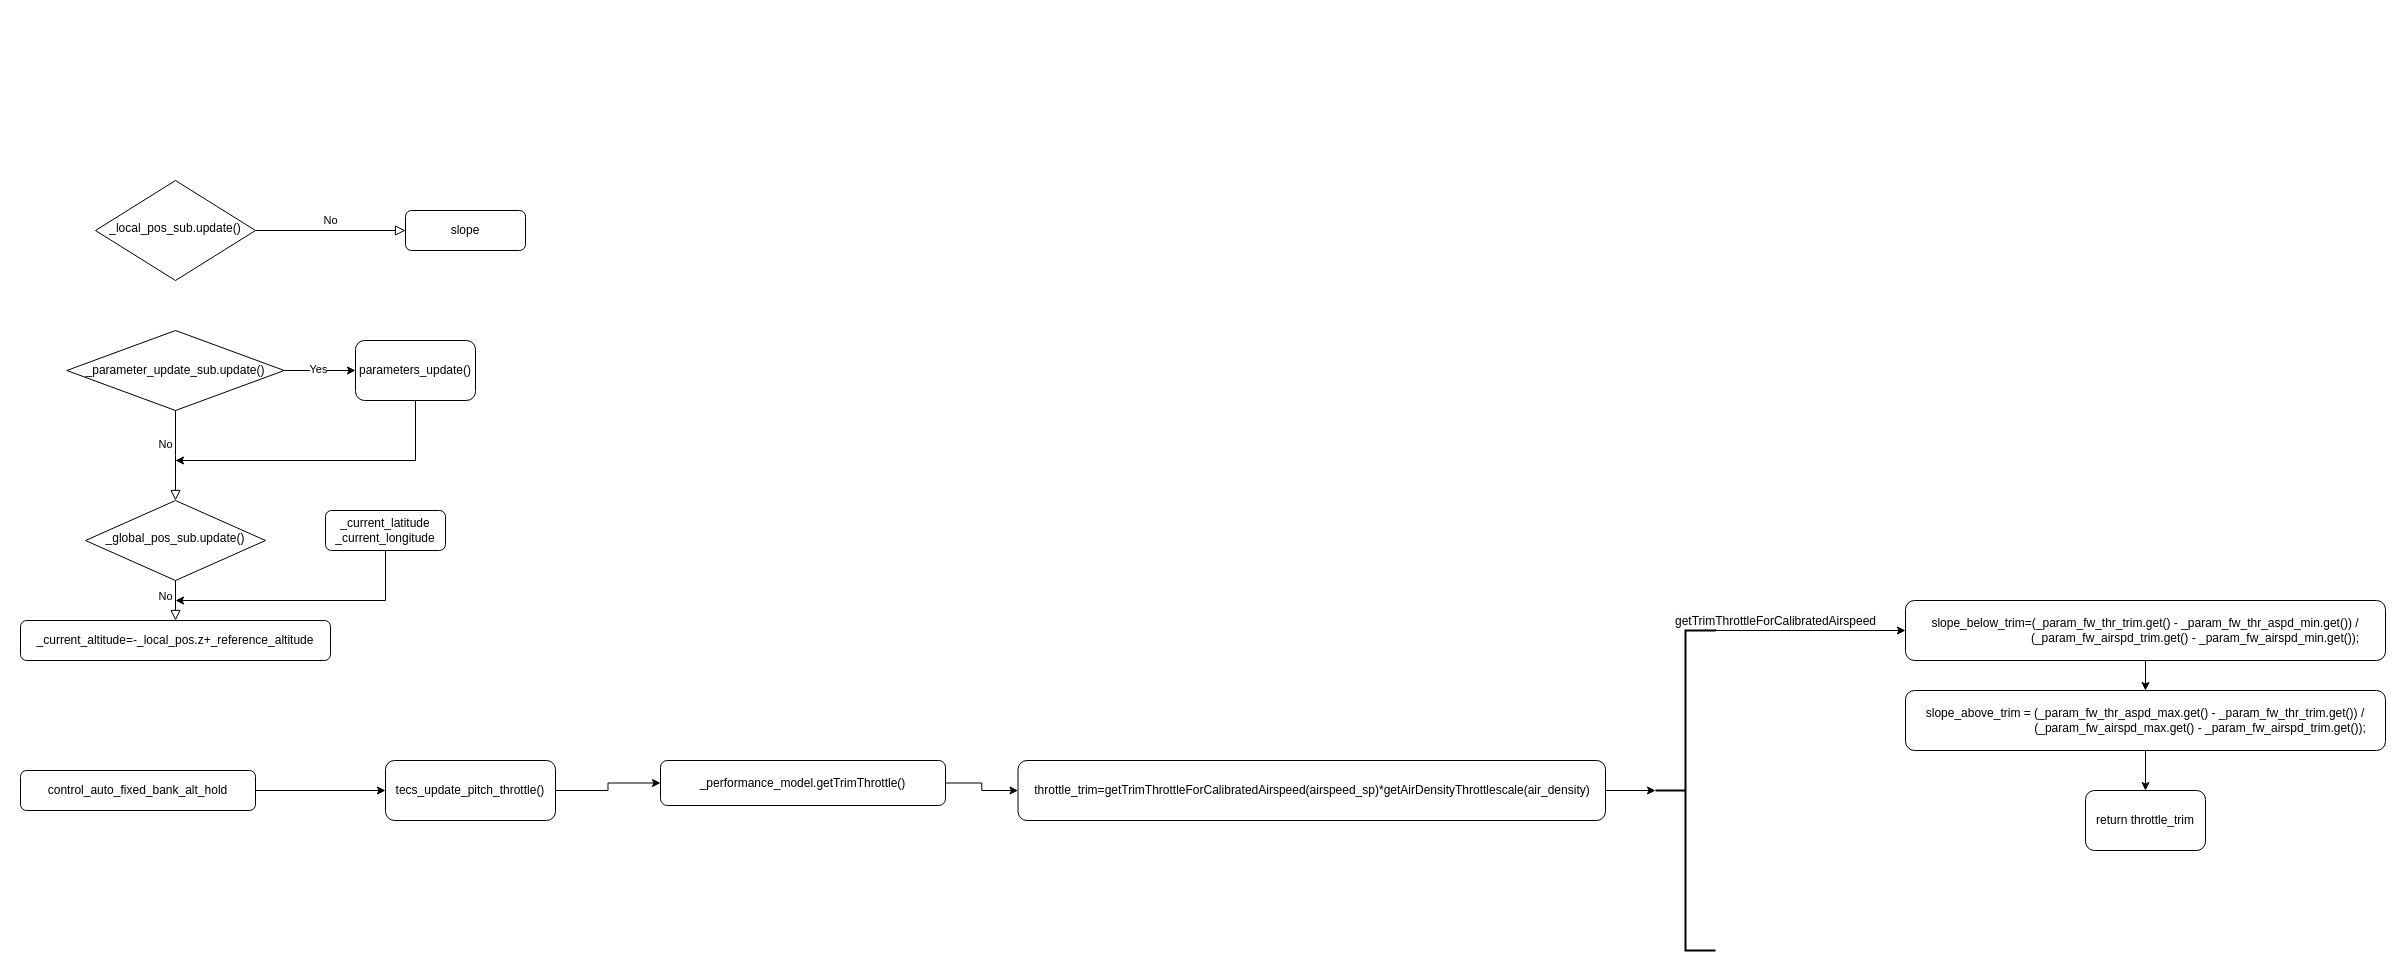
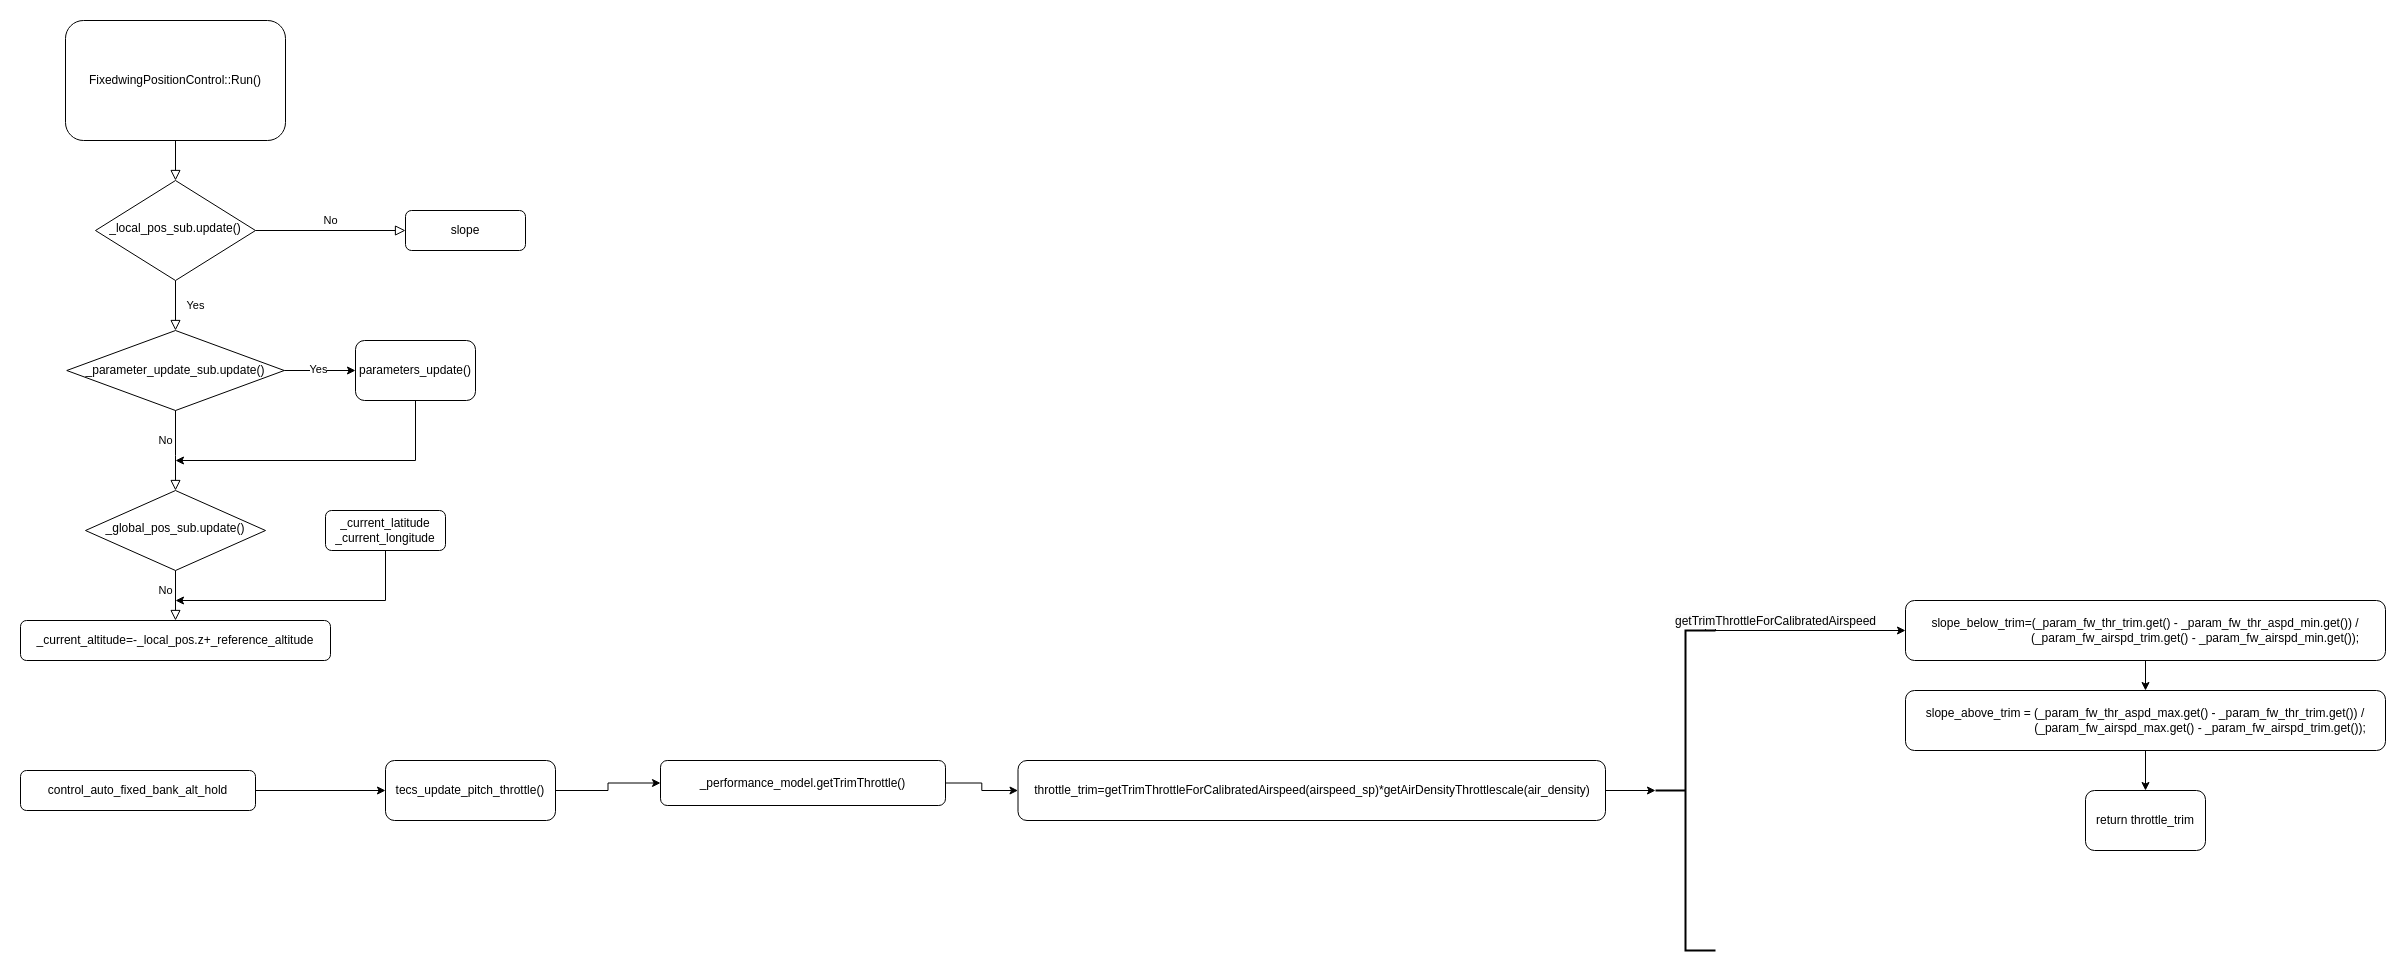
+ <mxCell id="3" value="FixedwingPositionControl::Run()" style="rounded=1;whiteSpace=wrap;html=1;fontSize=12;glass=0;strokeWidth=1;shadow=0;direction=south;" parent="1" vertex="1"><mxGeometry x="65" y="20" width="220" height="120" as="geometry" /></mxCell>
+ <mxCell id="2" value="" style="rounded=0;html=1;jettySize=auto;orthogonalLoop=1;fontSize=11;endArrow=block;endFill=0;endSize=8;strokeWidth=1;shadow=0;labelBackgroundColor=none;edgeStyle=orthogonalEdgeStyle;" parent="1" source="3" target="6" edge="1"><mxGeometry relative="1" as="geometry" /></mxCell>
+ <mxCell id="4" value="Yes" style="rounded=0;html=1;jettySize=auto;orthogonalLoop=1;fontSize=11;endArrow=block;endFill=0;endSize=8;strokeWidth=1;shadow=0;labelBackgroundColor=none;edgeStyle=orthogonalEdgeStyle;entryX=0.5;entryY=0;entryDx=0;entryDy=0;" parent="1" source="6" target="14" edge="1"><mxGeometry y="20" relative="1" as="geometry"><mxPoint as="offset" /><mxPoint x="175" y="330" as="targetPoint" /></mxGeometry></mxCell>
- <mxCell id="9" value="_global_pos_sub.update()" style="rhombus;whiteSpace=wrap;html=1;shadow=0;fontFamily=Helvetica;fontSize=12;align=center;strokeWidth=1;spacing=6;spacingTop=-4;" parent="1" vertex="1"><mxGeometry x="85" y="500" width="180" height="80" as="geometry" /></mxCell>
+ <mxCell id="9" value="_global_pos_sub.update()" style="rhombus;whiteSpace=wrap;html=1;shadow=0;fontFamily=Helvetica;fontSize=12;align=center;strokeWidth=1;spacing=6;spacingTop=-4;" parent="1" vertex="1"><mxGeometry x="85" y="490" width="180" height="80" as="geometry" /></mxCell>
